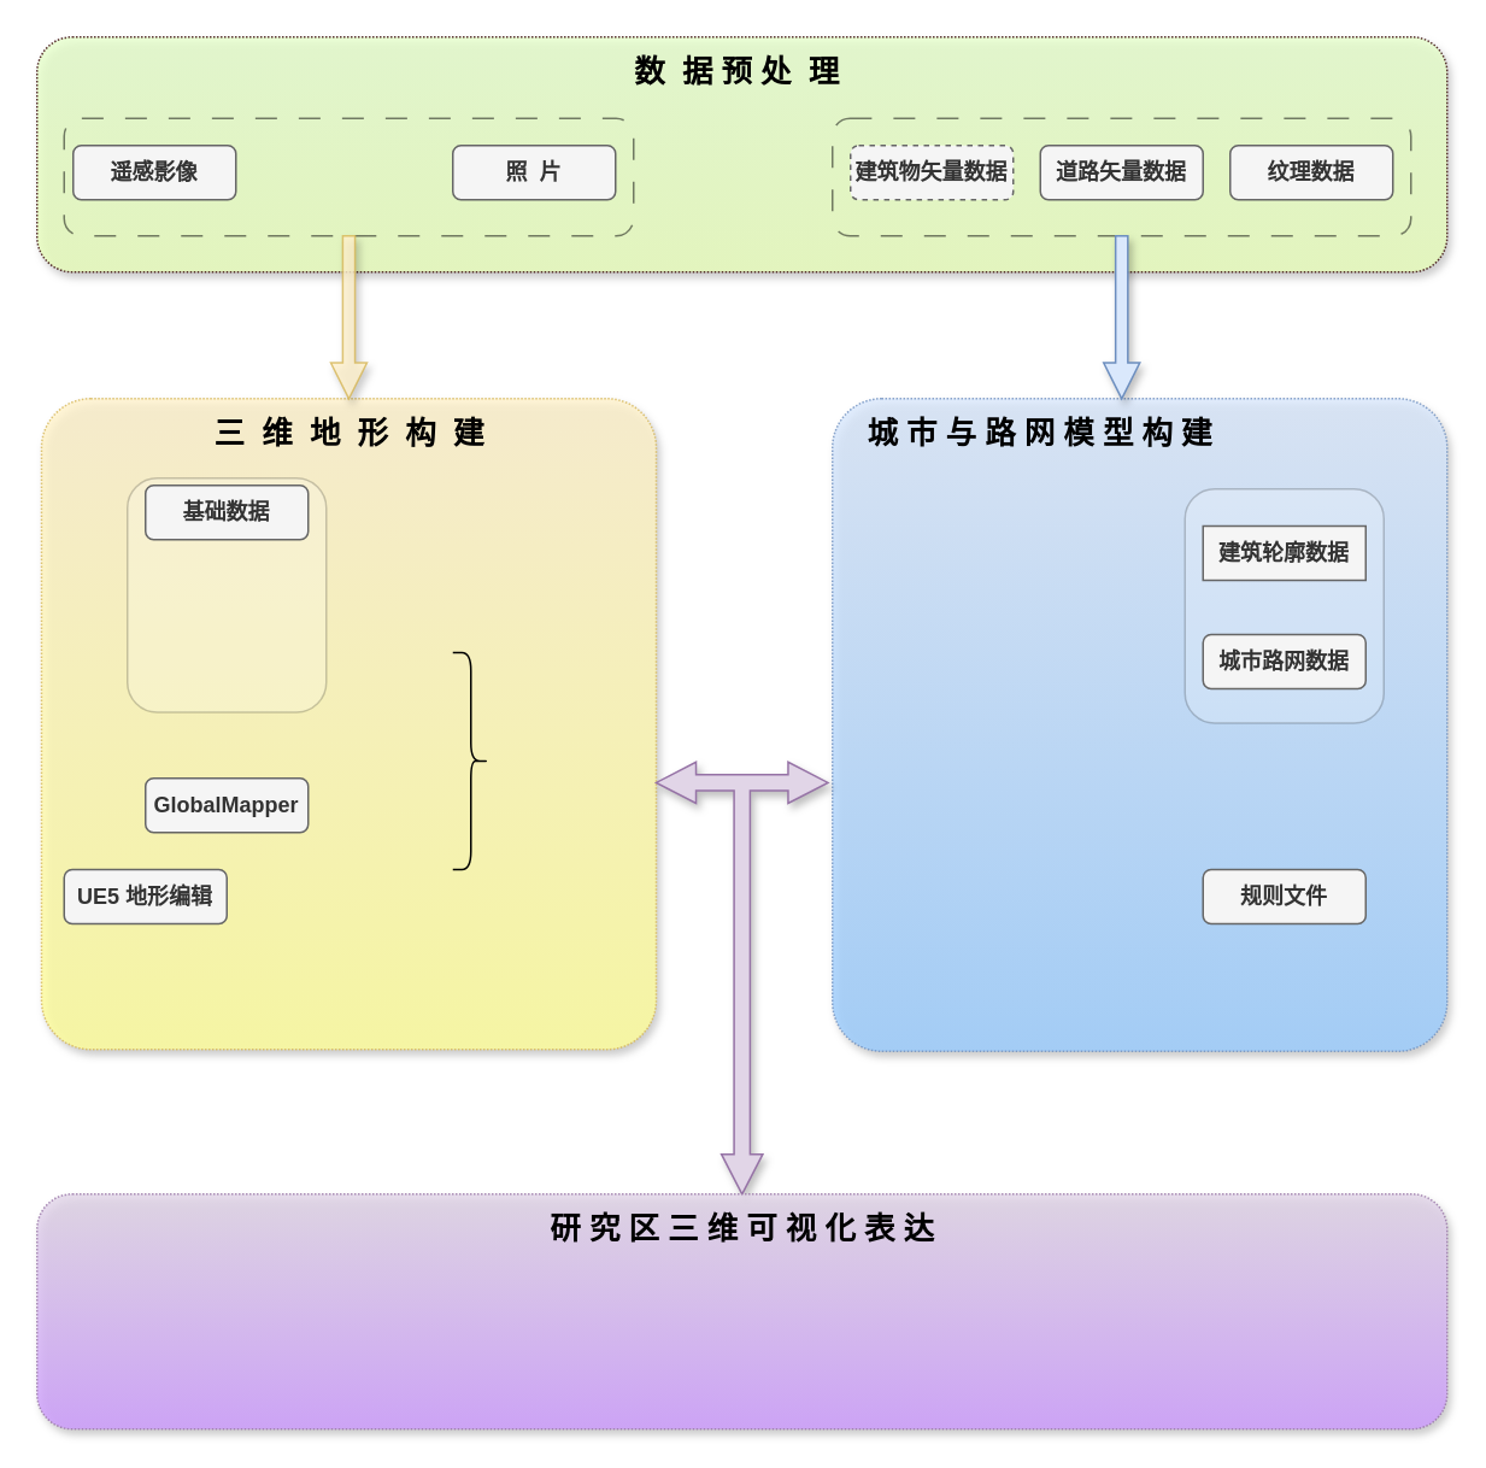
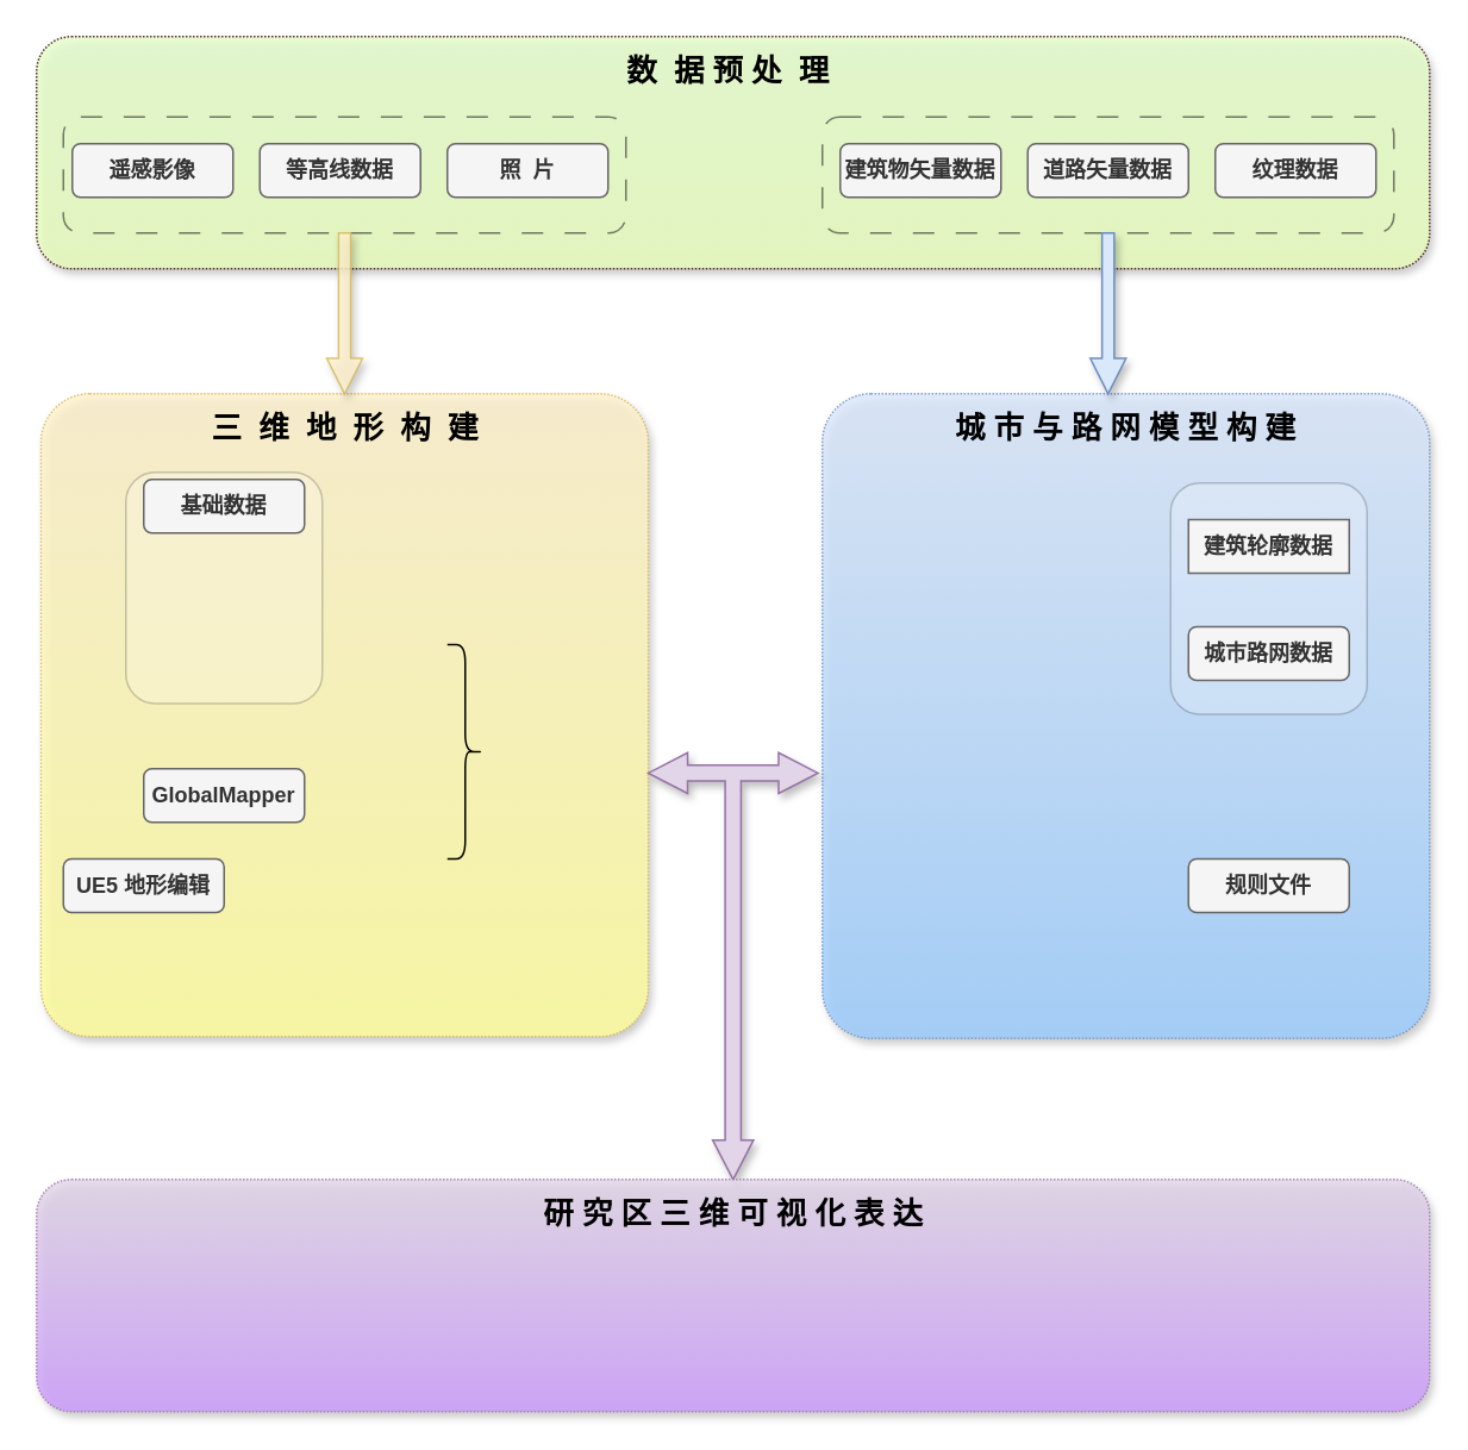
+ <mxCell id="9" value="等高线数据" style="rounded=1;whiteSpace=wrap;html=1;fillColor=#f5f5f5;fontColor=#333333;strokeColor=#666666;fontStyle=1" parent="1" vertex="1"><mxGeometry x="145" y="80" width="90" height="30" as="geometry" /></mxCell>
- <mxCell id="7" value="建筑物矢量数据" style="rounded=1;whiteSpace=wrap;html=1;fillColor=#f5f5f5;fontColor=#333333;strokeColor=#666666;fontStyle=1;dashed=1;" parent="1" vertex="1"><mxGeometry x="470" y="80" width="90" height="30" as="geometry" /></mxCell>
+ <mxCell id="7" value="建筑物矢量数据" style="rounded=1;whiteSpace=wrap;html=1;fillColor=#f5f5f5;fontColor=#333333;strokeColor=#666666;fontStyle=1" parent="1" vertex="1"><mxGeometry x="470" y="80" width="90" height="30" as="geometry" /></mxCell>
- <mxCell id="14" value="城 市 与 路 网 模 型 构 建" style="text;html=1;strokeColor=none;fillColor=none;align=center;verticalAlign=middle;whiteSpace=wrap;rounded=0;fontSize=17;fontStyle=1;movable=0;resizable=0;rotatable=0;deletable=0;editable=0;locked=1;connectable=0;" parent="1" vertex="1"><mxGeometry x="475" y="230" width="200" height="20" as="geometry" /></mxCell>
+ <mxCell id="14" value="城 市 与 路 网 模 型 构 建" style="text;html=1;strokeColor=none;fillColor=none;align=center;verticalAlign=middle;whiteSpace=wrap;rounded=0;fontSize=17;fontStyle=1;movable=0;resizable=0;rotatable=0;deletable=0;editable=0;locked=1;connectable=0;" parent="1" vertex="1"><mxGeometry x="530" y="230" width="200" height="20" as="geometry" /></mxCell>
